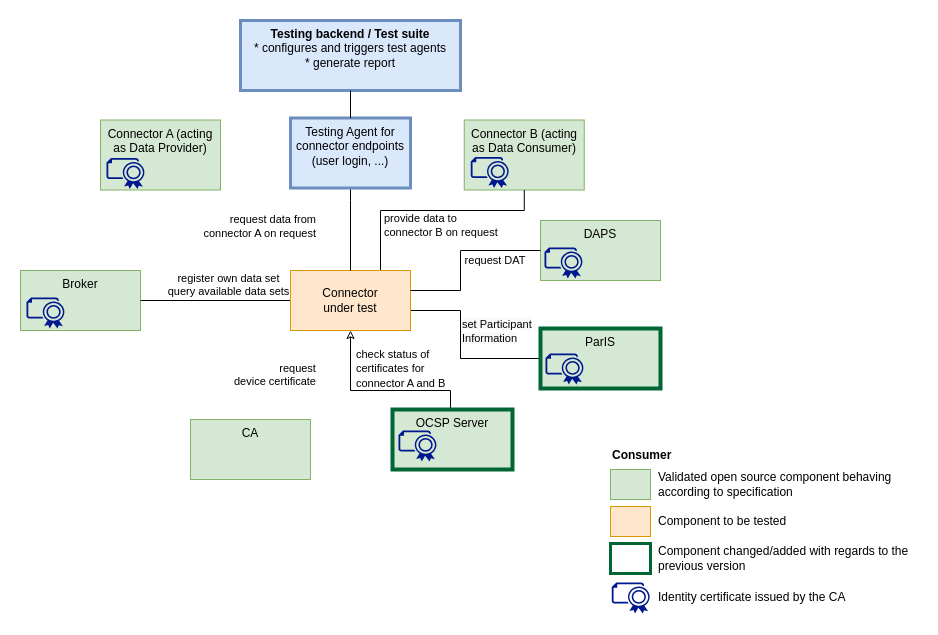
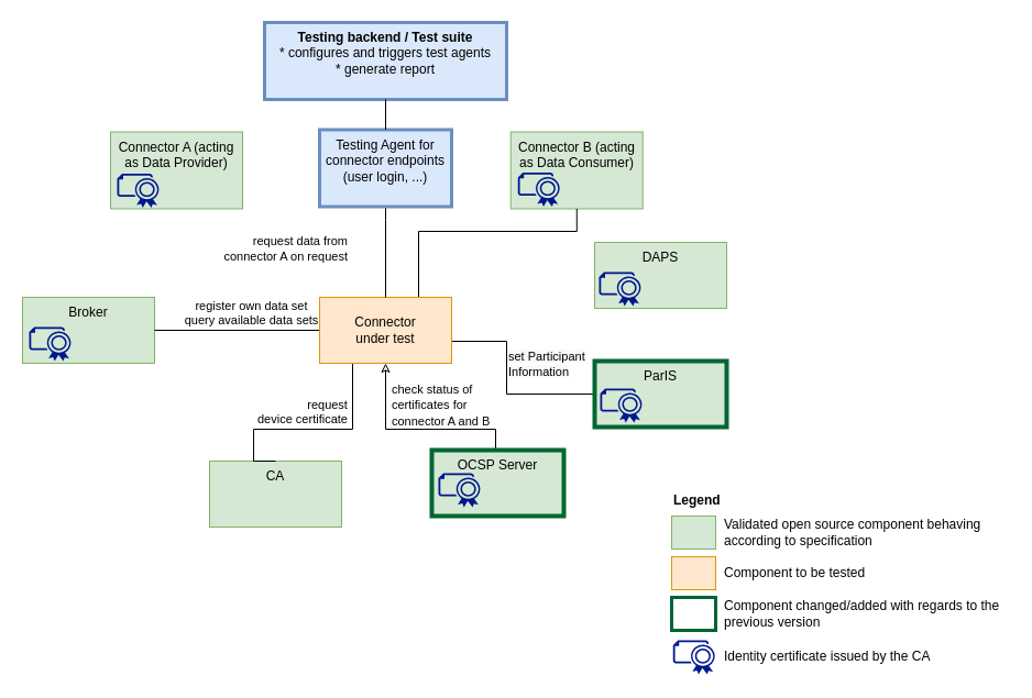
- <mxCell id="25" value="&lt;meta charset=&quot;utf-8&quot;&gt;&lt;span style=&quot;color: rgb(0, 0, 0); font-family: helvetica; font-size: 11px; font-style: normal; font-weight: 400; letter-spacing: normal; text-align: left; text-indent: 0px; text-transform: none; word-spacing: 0px; background-color: rgb(255, 255, 255); display: inline; float: none;&quot;&gt;provide data to&lt;/span&gt;&lt;br style=&quot;color: rgb(0, 0, 0); font-family: helvetica; font-size: 11px; font-style: normal; font-weight: 400; letter-spacing: normal; text-align: left; text-indent: 0px; text-transform: none; word-spacing: 0px;&quot;&gt;&lt;span style=&quot;color: rgb(0, 0, 0); font-family: helvetica; font-size: 11px; font-style: normal; font-weight: 400; letter-spacing: normal; text-align: left; text-indent: 0px; text-transform: none; word-spacing: 0px; background-color: rgb(255, 255, 255); display: inline; float: none;&quot;&gt;connector B on request&lt;/span&gt;" style="text;whiteSpace=wrap;html=1;" parent="1" vertex="1"><mxGeometry x="382" y="204" width="140" height="40" as="geometry" /></mxCell>
- <mxCell id="29" value="&amp;nbsp; &amp;nbsp;request DAT" style="edgeStyle=orthogonalEdgeStyle;rounded=0;orthogonalLoop=1;jettySize=auto;html=1;endArrow=none;endFill=0;align=center;verticalAlign=middle;labelBackgroundColor=none;entryX=0;entryY=0.5;entryDx=0;entryDy=0;" parent="1" source="10" target="27" edge="1"><mxGeometry x="0.412" y="-10" relative="1" as="geometry"><mxPoint x="410" y="312.5" as="sourcePoint" /><mxPoint x="615" y="340" as="targetPoint" /><mxPoint as="offset" /><Array as="points"><mxPoint x="460" y="290" /><mxPoint x="460" y="250" /></Array></mxGeometry></mxCell>
+ <mxCell id="8" value="" style="edgeStyle=orthogonalEdgeStyle;rounded=0;orthogonalLoop=1;jettySize=auto;html=1;entryX=0.5;entryY=0;entryDx=0;entryDy=0;endArrow=none;endFill=0;align=right;exitX=0.25;exitY=1;exitDx=0;exitDy=0;" parent="1" source="10" target="2" edge="1"><mxGeometry x="-0.658" y="-10" relative="1" as="geometry"><Array as="points"><mxPoint x="320" y="390" /><mxPoint x="230" y="390" /></Array><mxPoint as="offset" /></mxGeometry></mxCell>
- <mxCell id="15" value="&lt;b&gt;Consumer&lt;/b&gt;" style="text;html=1;strokeColor=none;fillColor=none;align=left;verticalAlign=middle;whiteSpace=wrap;rounded=0;" parent="1" vertex="1"><mxGeometry x="610" y="440" width="260" height="30" as="geometry" /></mxCell>
+ <mxCell id="15" value="&lt;b&gt;Legend&lt;/b&gt;" style="text;html=1;strokeColor=none;fillColor=none;align=left;verticalAlign=middle;whiteSpace=wrap;rounded=0;" parent="1" vertex="1"><mxGeometry x="610" y="440" width="260" height="30" as="geometry" /></mxCell>
